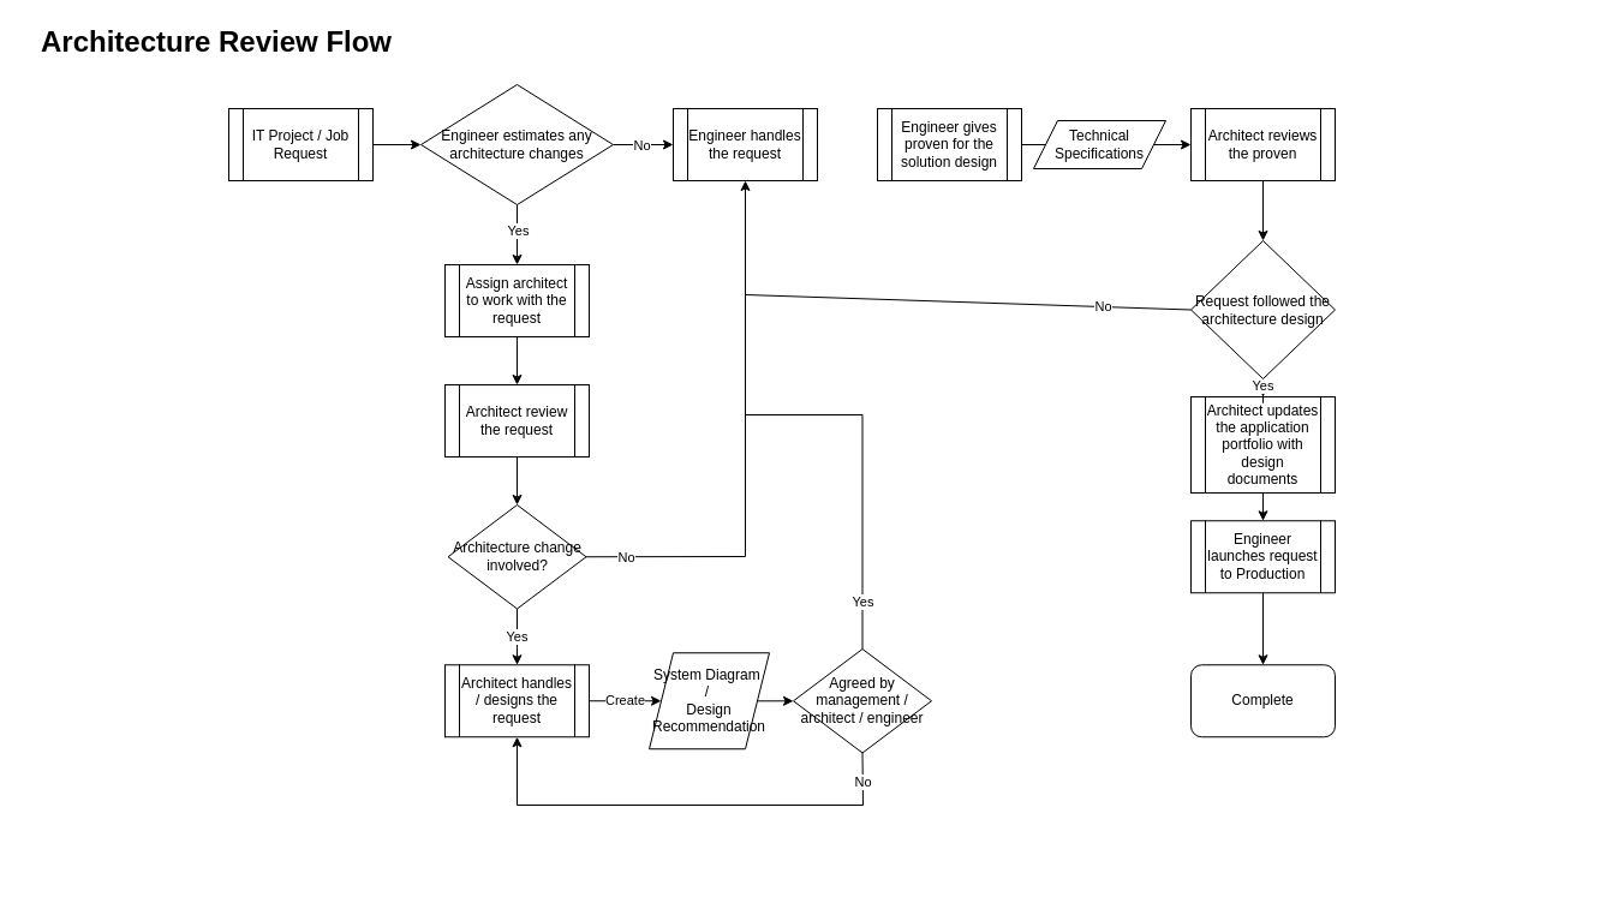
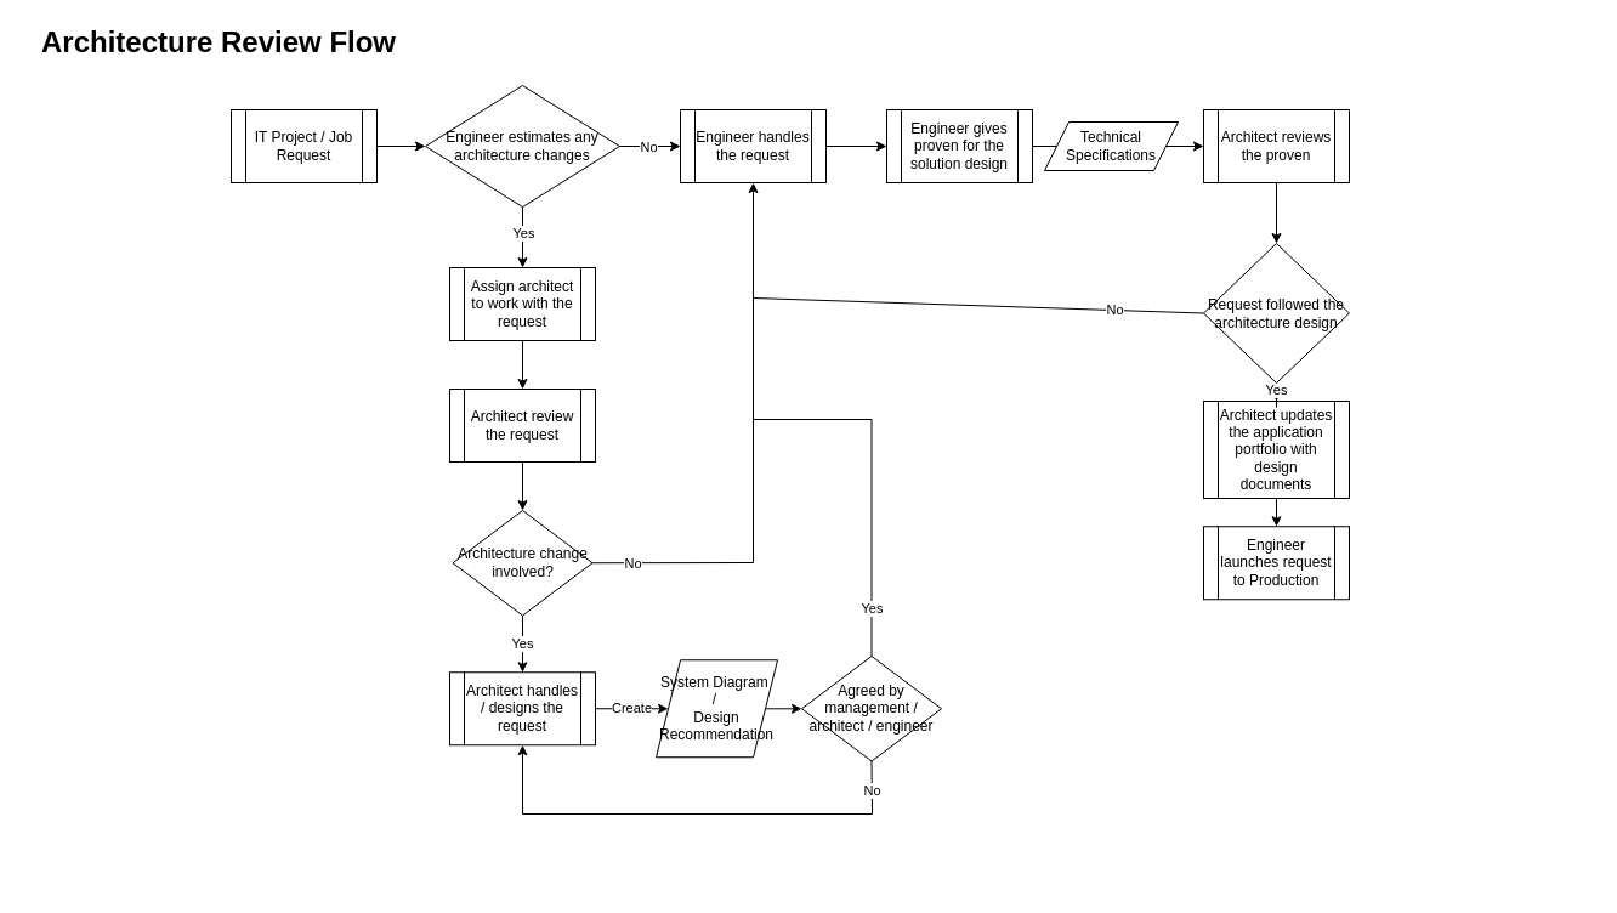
+ <mxCell id="20" value="" style="edgeStyle=orthogonalEdgeStyle;rounded=0;orthogonalLoop=1;jettySize=auto;html=1;" edge="1" parent="1" source="21" target="23"><mxGeometry relative="1" as="geometry" /></mxCell>
- <mxCell id="39" value="" style="edgeStyle=orthogonalEdgeStyle;rounded=0;orthogonalLoop=1;jettySize=auto;html=1;" edge="1" parent="1" source="40" target="31"><mxGeometry relative="1" as="geometry" /></mxCell>
- <mxCell id="31" value="Complete" style="rounded=1;whiteSpace=wrap;html=1;" vertex="1" parent="1"><mxGeometry x="991" y="553.25" width="120" height="60" as="geometry" /></mxCell>
